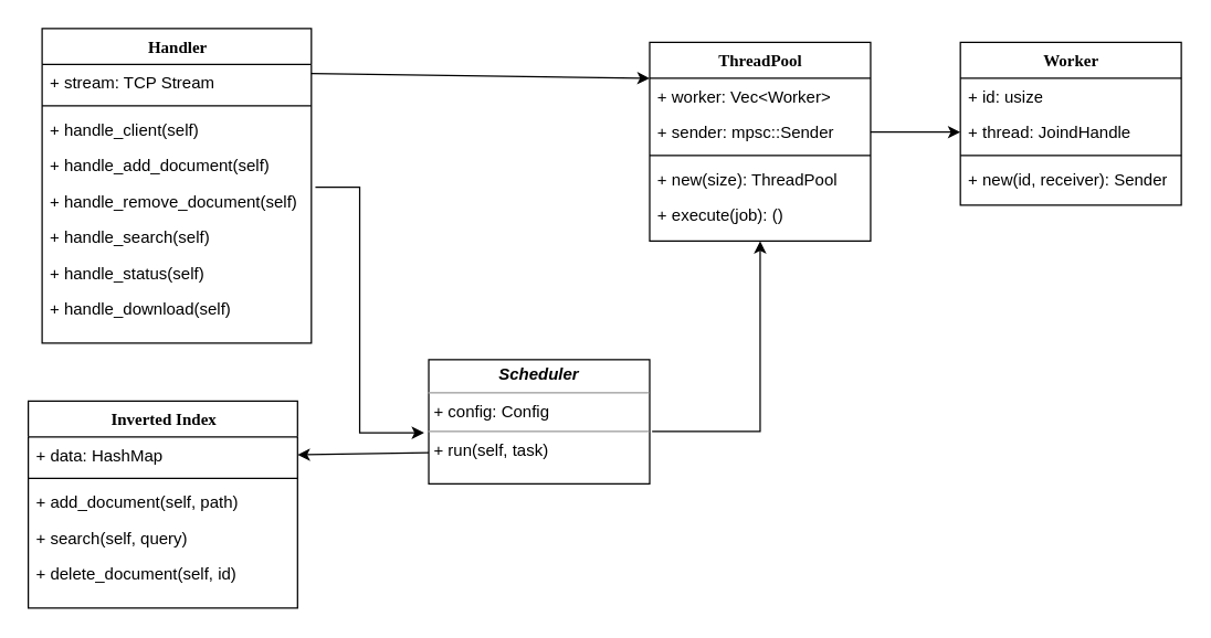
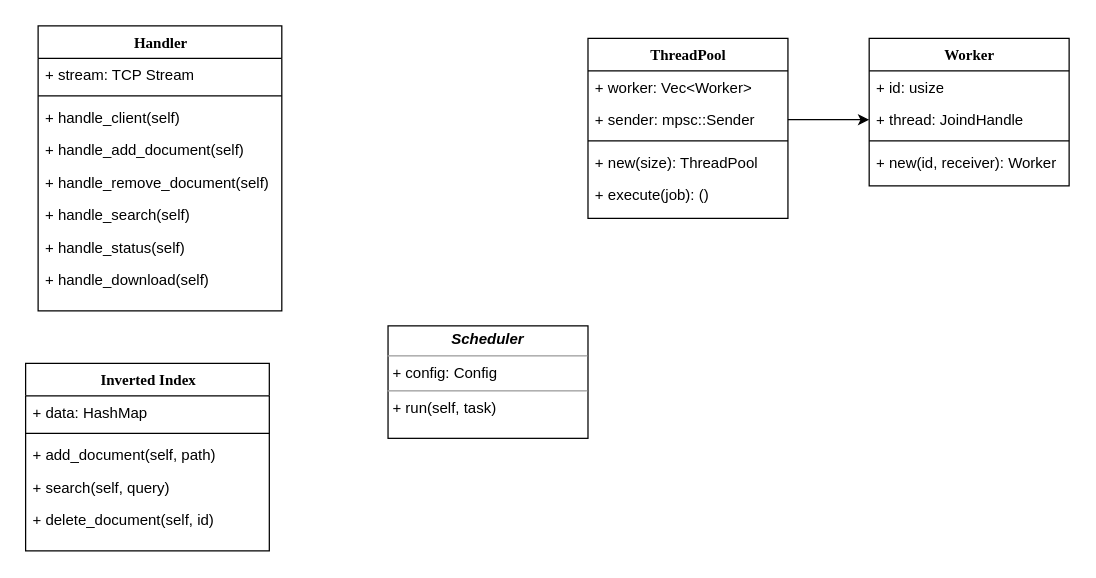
- <mxCell id="23" value="" style="endArrow=classic;html=1;rounded=0;entryX=0;entryY=0;entryDx=0;entryDy=0;entryPerimeter=0;exitX=1;exitY=0.143;exitDx=0;exitDy=0;exitPerimeter=0;" parent="1" source="2" target="12" edge="1"><mxGeometry width="50" height="50" relative="1" as="geometry"><mxPoint x="212" y="60" as="sourcePoint" /><mxPoint x="550" y="250" as="targetPoint" /></mxGeometry></mxCell>
- <mxCell id="22" value="+ new(id, receiver): Sender" style="text;html=1;strokeColor=none;fillColor=none;align=left;verticalAlign=top;spacingLeft=4;spacingRight=4;whiteSpace=wrap;overflow=hidden;rotatable=0;points=[[0,0.5],[1,0.5]];portConstraint=eastwest;" parent="18" vertex="1"><mxGeometry y="86" width="160" height="26" as="geometry" /></mxCell>
+ <mxCell id="22" value="+ new(id, receiver): Worker" style="text;html=1;strokeColor=none;fillColor=none;align=left;verticalAlign=top;spacingLeft=4;spacingRight=4;whiteSpace=wrap;overflow=hidden;rotatable=0;points=[[0,0.5],[1,0.5]];portConstraint=eastwest;" parent="18" vertex="1"><mxGeometry y="86" width="160" height="26" as="geometry" /></mxCell>
- <mxCell id="33" value="" style="endArrow=classic;html=1;rounded=0;exitX=1.015;exitY=0.115;exitDx=0;exitDy=0;exitPerimeter=0;entryX=-0.021;entryY=0.589;entryDx=0;entryDy=0;entryPerimeter=0;" edge="1" parent="1" source="7" target="17"><mxGeometry width="50" height="50" relative="1" as="geometry"><mxPoint x="350" y="340" as="sourcePoint" /><mxPoint x="400" y="290" as="targetPoint" /><Array as="points"><mxPoint x="260" y="135" /><mxPoint x="260" y="313" /></Array></mxGeometry></mxCell>
- <mxCell id="24" value="" style="endArrow=classic;html=1;rounded=0;exitX=1.011;exitY=0.578;exitDx=0;exitDy=0;exitPerimeter=0;entryX=0.5;entryY=1;entryDx=0;entryDy=0;" parent="1" target="11" edge="1" source="17"><mxGeometry width="50" height="50" relative="1" as="geometry"><mxPoint x="450.04" y="252.96" as="sourcePoint" /><mxPoint x="645.04" y="69.998" as="targetPoint" /><Array as="points"><mxPoint x="550" y="312" /></Array></mxGeometry></mxCell>
- <mxCell id="32" value="" style="endArrow=classic;html=1;rounded=0;exitX=0;exitY=0.75;exitDx=0;exitDy=0;entryX=1;entryY=0.5;entryDx=0;entryDy=0;" edge="1" parent="1" source="17" target="27"><mxGeometry width="50" height="50" relative="1" as="geometry"><mxPoint x="350" y="340" as="sourcePoint" /><mxPoint x="400" y="290" as="targetPoint" /></mxGeometry></mxCell>
